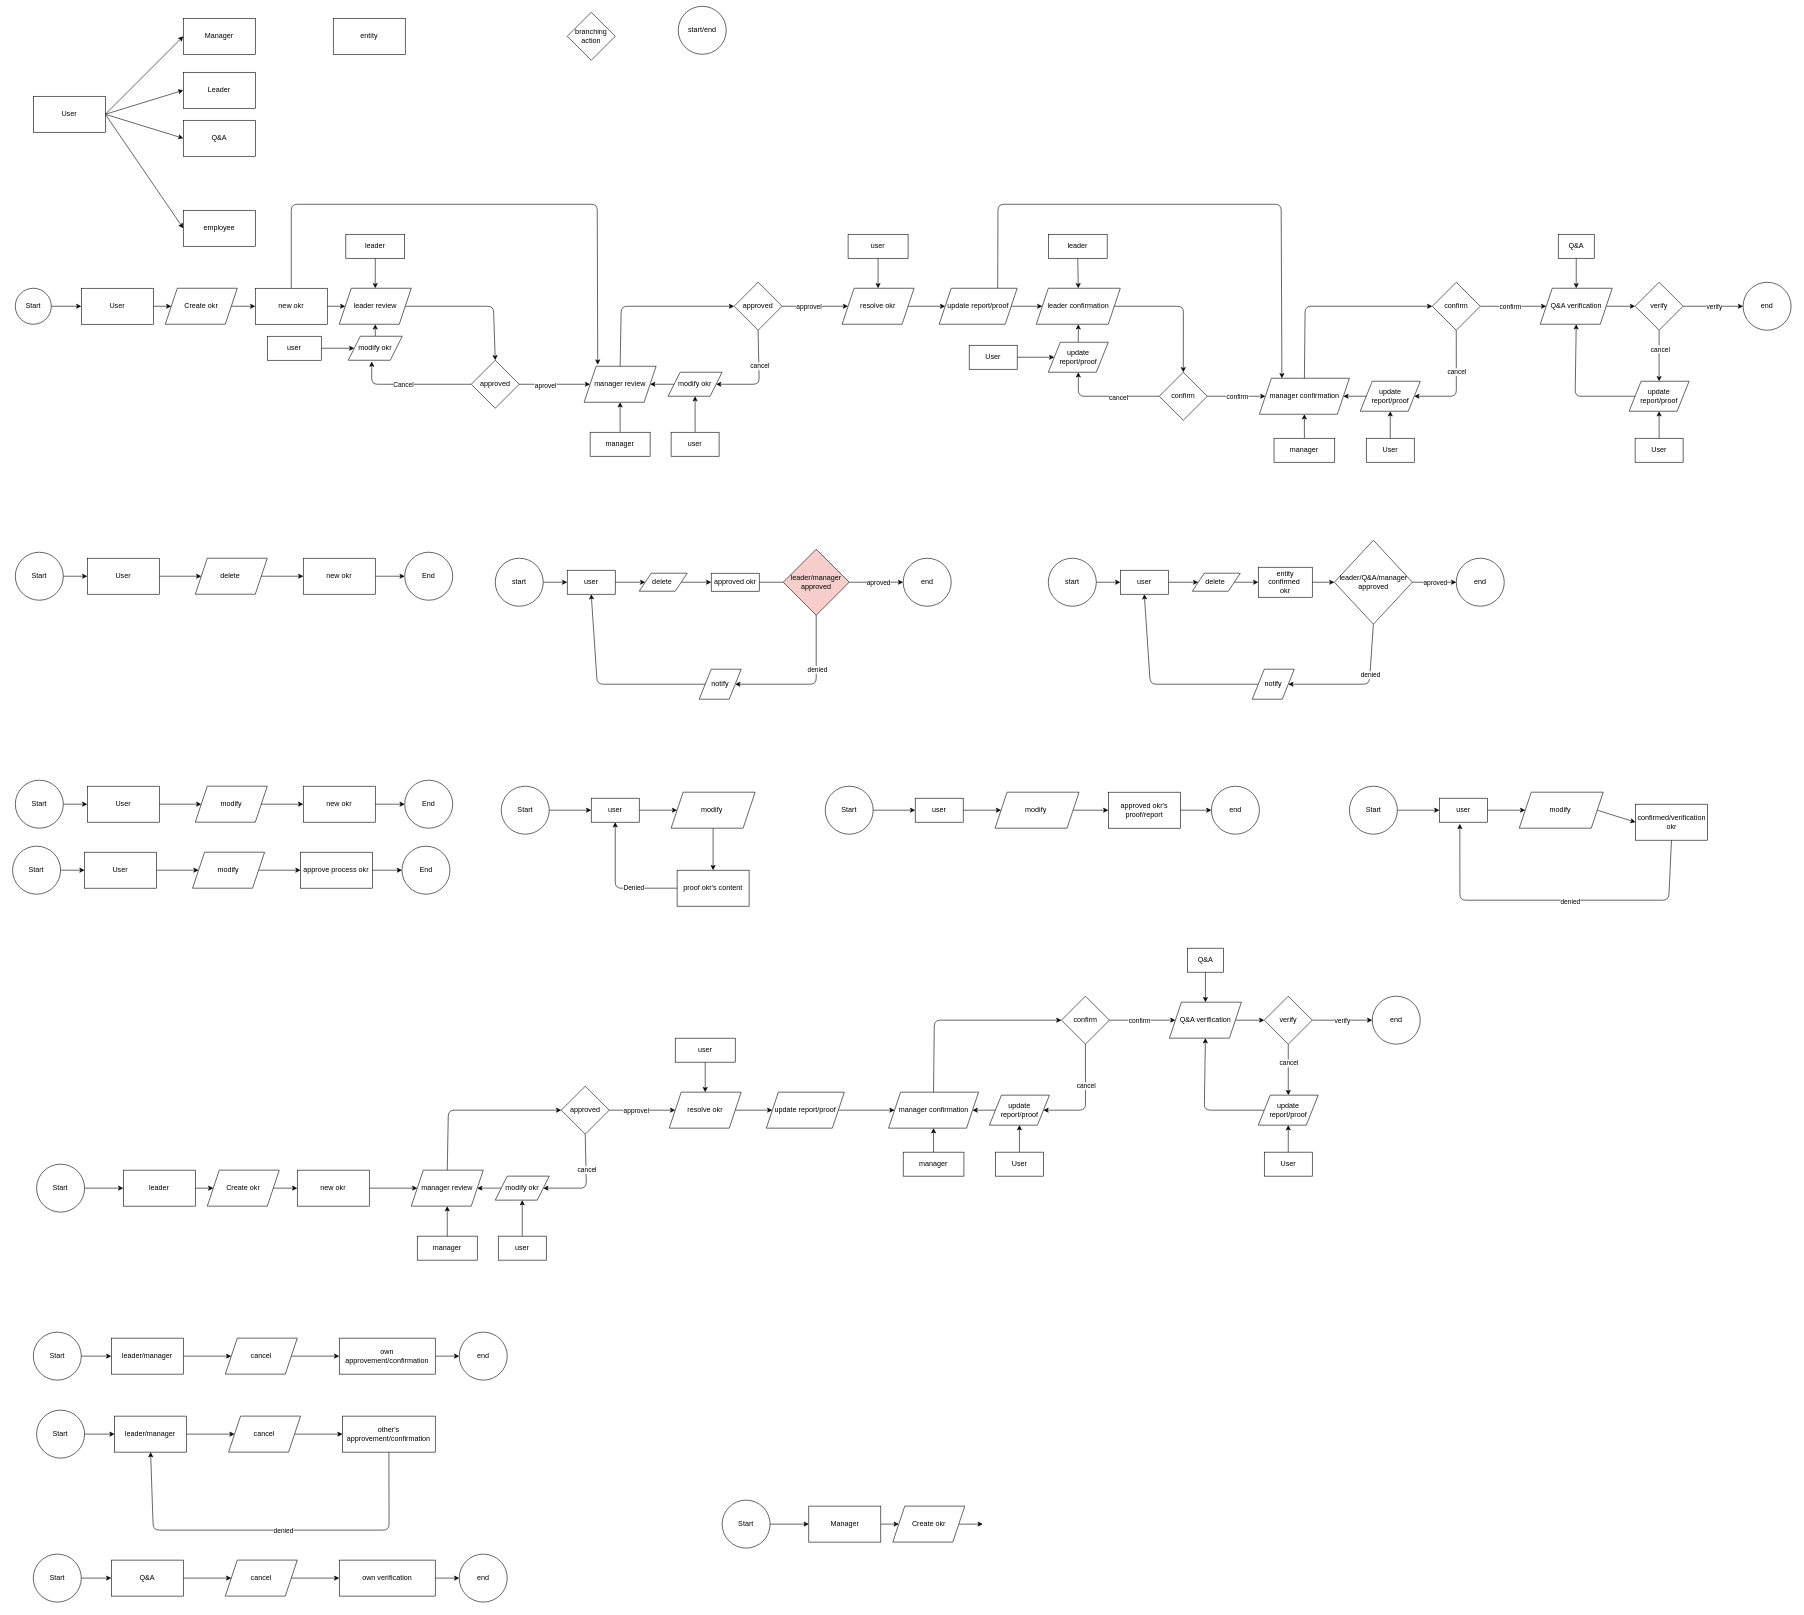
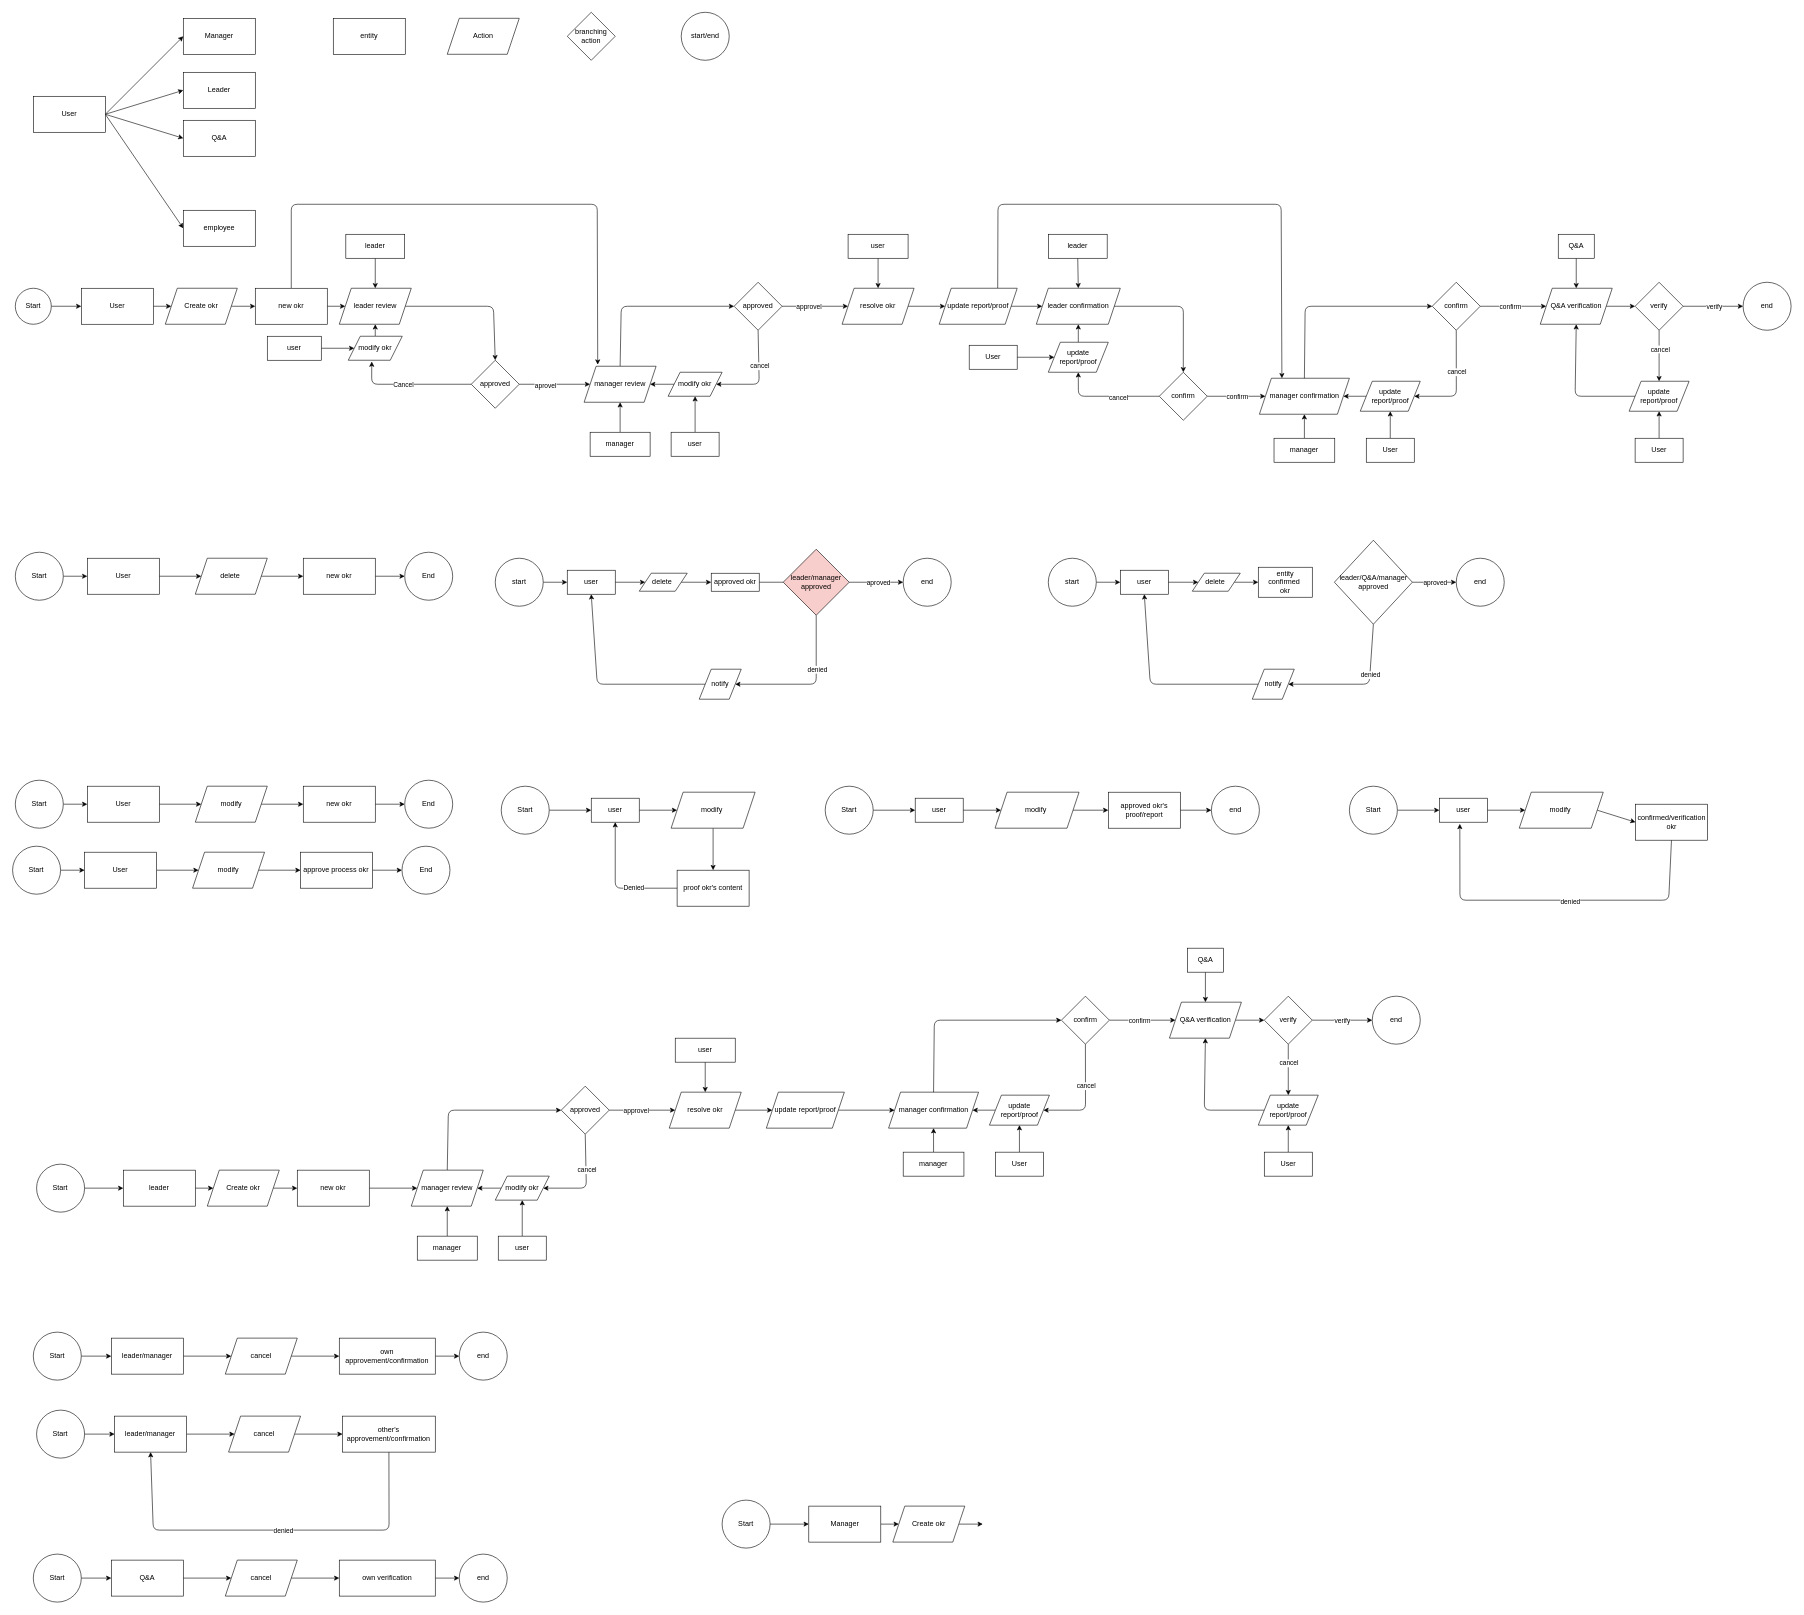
- <mxCell id="14" value="start/end" style="ellipse;whiteSpace=wrap;html=1;" vertex="1" parent="1"><mxGeometry x="1130" y="10" width="80" height="80" as="geometry" /></mxCell>
+ <mxCell id="14" value="start/end" style="ellipse;whiteSpace=wrap;html=1;" vertex="1" parent="1"><mxGeometry x="1135" y="20" width="80" height="80" as="geometry" /></mxCell>
+ <mxCell id="12" value="Action" style="shape=parallelogram;perimeter=parallelogramPerimeter;whiteSpace=wrap;html=1;fixedSize=1;" vertex="1" parent="1"><mxGeometry x="745" y="30" width="120" height="60" as="geometry" /></mxCell>
- <mxCell id="144" style="edgeStyle=none;html=1;exitX=1;exitY=0.5;exitDx=0;exitDy=0;entryX=0;entryY=0.5;entryDx=0;entryDy=0;" edge="1" parent="1" source="145" target="140"><mxGeometry relative="1" as="geometry" /></mxCell>
